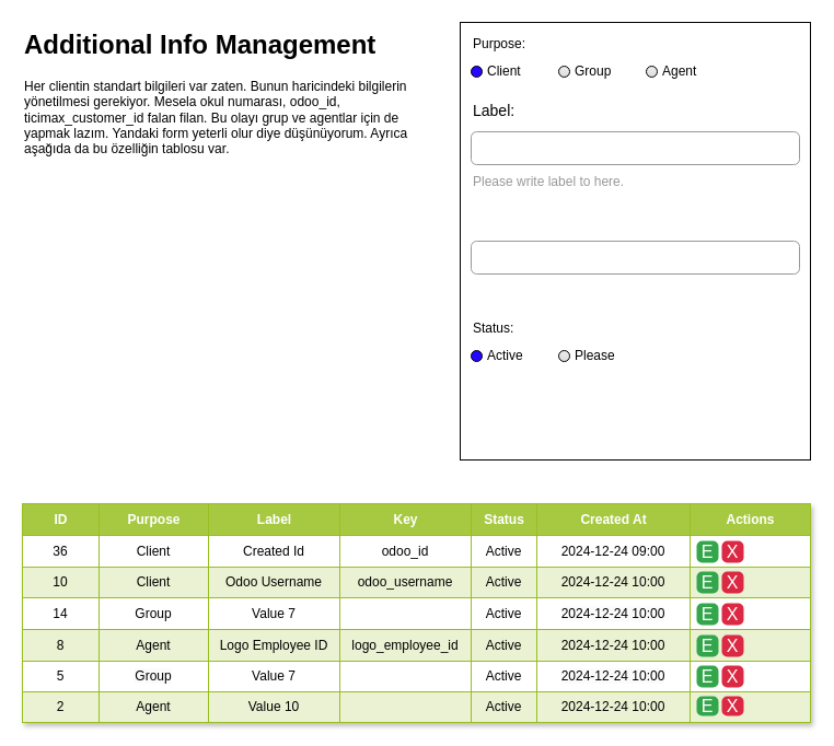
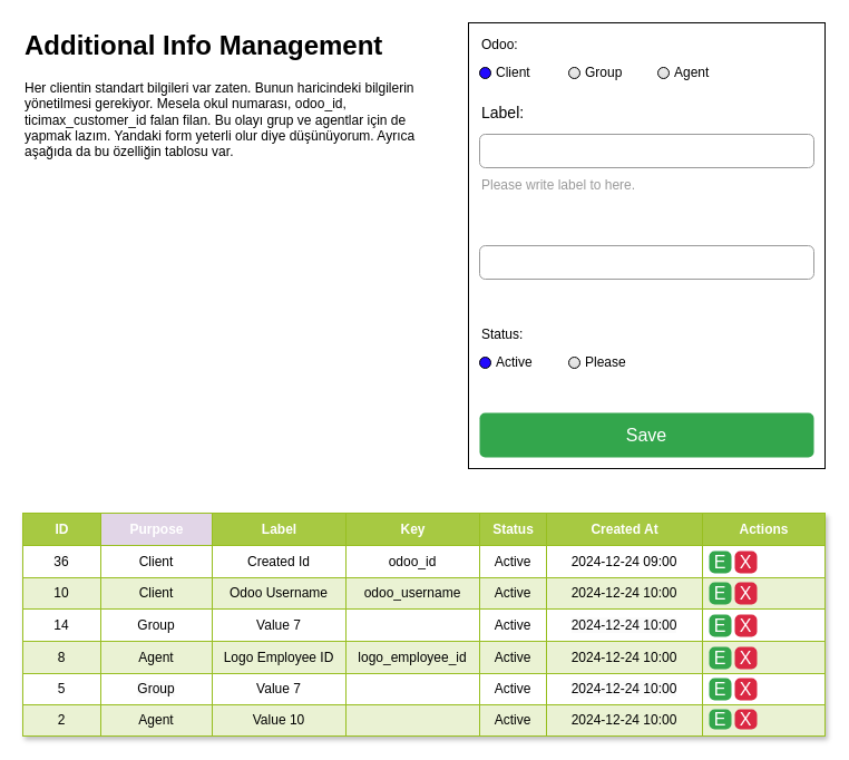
- <mxCell id="3" value="Purpose:" style="text;html=1;align=left;verticalAlign=middle;whiteSpace=wrap;rounded=0;" parent="1" vertex="1"><mxGeometry x="430" y="30" width="290" height="20" as="geometry" /></mxCell>
+ <mxCell id="3" value="Odoo:" style="text;html=1;align=left;verticalAlign=middle;whiteSpace=wrap;rounded=0;" parent="1" vertex="1"><mxGeometry x="430" y="30" width="290" height="20" as="geometry" /></mxCell>
+ <mxCell id="4" value="Save" style="html=1;shadow=0;dashed=0;shape=mxgraph.bootstrap.rrect;rSize=5;strokeColor=none;strokeWidth=1;fillColor=#33A64C;fontColor=#FFFFFF;whiteSpace=wrap;align=center;verticalAlign=middle;spacingLeft=0;fontStyle=0;fontSize=16;spacing=5;" parent="1" vertex="1"><mxGeometry x="430" y="370" width="300" height="40" as="geometry" /></mxCell>
- <mxCell id="19" value="Purpose" style="connectable=0;recursiveResize=0;strokeColor=inherit;fillColor=#A7C942;align=center;fontStyle=1;fontColor=#FFFFFF;html=1;" parent="17" vertex="1"><mxGeometry x="70" width="100" height="29" as="geometry"><mxRectangle width="100" height="29" as="alternateBounds" /></mxGeometry></mxCell>
+ <mxCell id="19" value="Purpose" style="connectable=0;recursiveResize=0;strokeColor=inherit;fillColor=#e1d5e7;align=center;fontStyle=1;fontColor=#FFFFFF;html=1;" parent="17" vertex="1"><mxGeometry x="70" width="100" height="29" as="geometry"><mxRectangle width="100" height="29" as="alternateBounds" /></mxGeometry></mxCell>
